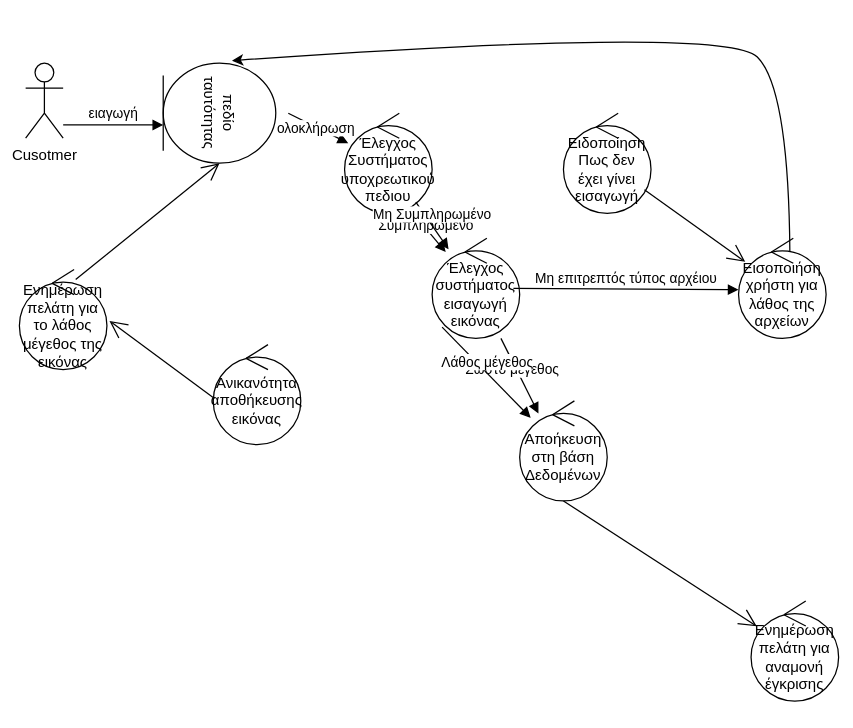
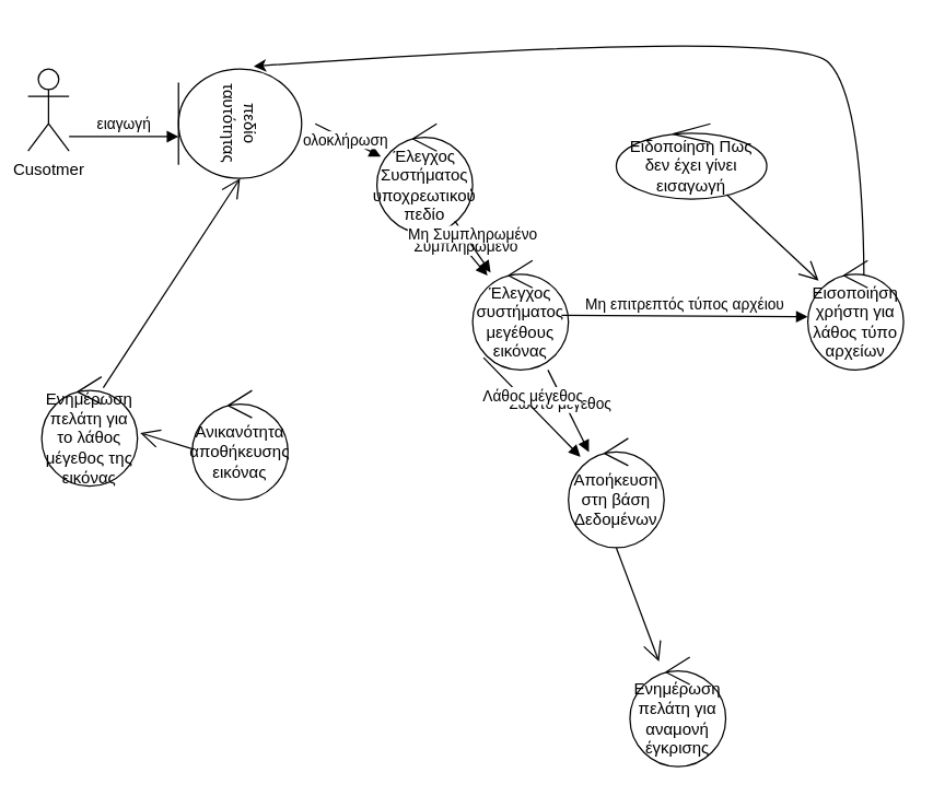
- <mxCell id="15" value="Ειδοποίηση Πως δεν έχει γίνει εισαγωγή" style="ellipse;shape=umlControl;whiteSpace=wrap;html=1;" vertex="1" parent="1"><mxGeometry x="450" y="90" width="70" height="80" as="geometry" /></mxCell>
+ <mxCell id="15" value="Ειδοποίηση Πως δεν έχει γίνει εισαγωγή" style="ellipse;shape=umlControl;whiteSpace=wrap;html=1;" vertex="1" parent="1"><mxGeometry x="450" y="90" width="110" height="55" as="geometry" /></mxCell>
- <mxCell id="8" value="Έλεγχος Συστήματος υποχρεωτικού πεδιου" style="ellipse;shape=umlControl;whiteSpace=wrap;html=1;" vertex="1" parent="1"><mxGeometry x="275" y="90" width="70" height="80" as="geometry" /></mxCell>
+ <mxCell id="8" value="Έλεγχος Συστήματος υποχρεωτικού πεδίο" style="ellipse;shape=umlControl;whiteSpace=wrap;html=1;" vertex="1" parent="1"><mxGeometry x="275" y="90" width="70" height="80" as="geometry" /></mxCell>
- <mxCell id="10" value="Έλεγχος συστήματος εισαγωγή εικόνας" style="ellipse;shape=umlControl;whiteSpace=wrap;html=1;" vertex="1" parent="1"><mxGeometry x="345" y="190" width="70" height="80" as="geometry" /></mxCell>
+ <mxCell id="10" value="Έλεγχος συστήματος μεγέθους εικόνας" style="ellipse;shape=umlControl;whiteSpace=wrap;html=1;" vertex="1" parent="1"><mxGeometry x="345" y="190" width="70" height="80" as="geometry" /></mxCell>
- <mxCell id="24" value="Εισοποιήση χρήστη για λάθος της αρχείων" style="ellipse;shape=umlControl;whiteSpace=wrap;html=1;" vertex="1" parent="1"><mxGeometry x="590" y="190" width="70" height="80" as="geometry" /></mxCell>
+ <mxCell id="24" value="Εισοποιήση χρήστη για λάθος τύπο αρχείων" style="ellipse;shape=umlControl;whiteSpace=wrap;html=1;" vertex="1" parent="1"><mxGeometry x="590" y="190" width="70" height="80" as="geometry" /></mxCell>
- <mxCell id="19" value="Ενημέρωση πελάτη για το λάθος μέγεθος της εικόνας" style="ellipse;shape=umlControl;whiteSpace=wrap;html=1;" vertex="1" parent="1"><mxGeometry x="15" y="215" width="70" height="80" as="geometry" /></mxCell>
+ <mxCell id="19" value="Ενημέρωση πελάτη για το λάθος μέγεθος της εικόνας" style="ellipse;shape=umlControl;whiteSpace=wrap;html=1;" vertex="1" parent="1"><mxGeometry x="30" y="275" width="70" height="80" as="geometry" /></mxCell>
- <mxCell id="17" value="Ανικανότητα αποθήκευσης εικόνας" style="ellipse;shape=umlControl;whiteSpace=wrap;html=1;" vertex="1" parent="1"><mxGeometry x="170" y="275" width="70" height="80" as="geometry" /></mxCell>
+ <mxCell id="17" value="Ανικανότητα αποθήκευσης εικόνας" style="ellipse;shape=umlControl;whiteSpace=wrap;html=1;" vertex="1" parent="1"><mxGeometry x="140" y="285" width="70" height="80" as="geometry" /></mxCell>
- <mxCell id="22" value="Ενημέρωση πελάτη για αναμονή έγκρισης" style="ellipse;shape=umlControl;whiteSpace=wrap;html=1;" vertex="1" parent="1"><mxGeometry x="600" y="480" width="70" height="80" as="geometry" /></mxCell>
+ <mxCell id="22" value="Ενημέρωση πελάτη για αναμονή έγκρισης" style="ellipse;shape=umlControl;whiteSpace=wrap;html=1;" vertex="1" parent="1"><mxGeometry x="460" y="480" width="70" height="80" as="geometry" /></mxCell>
